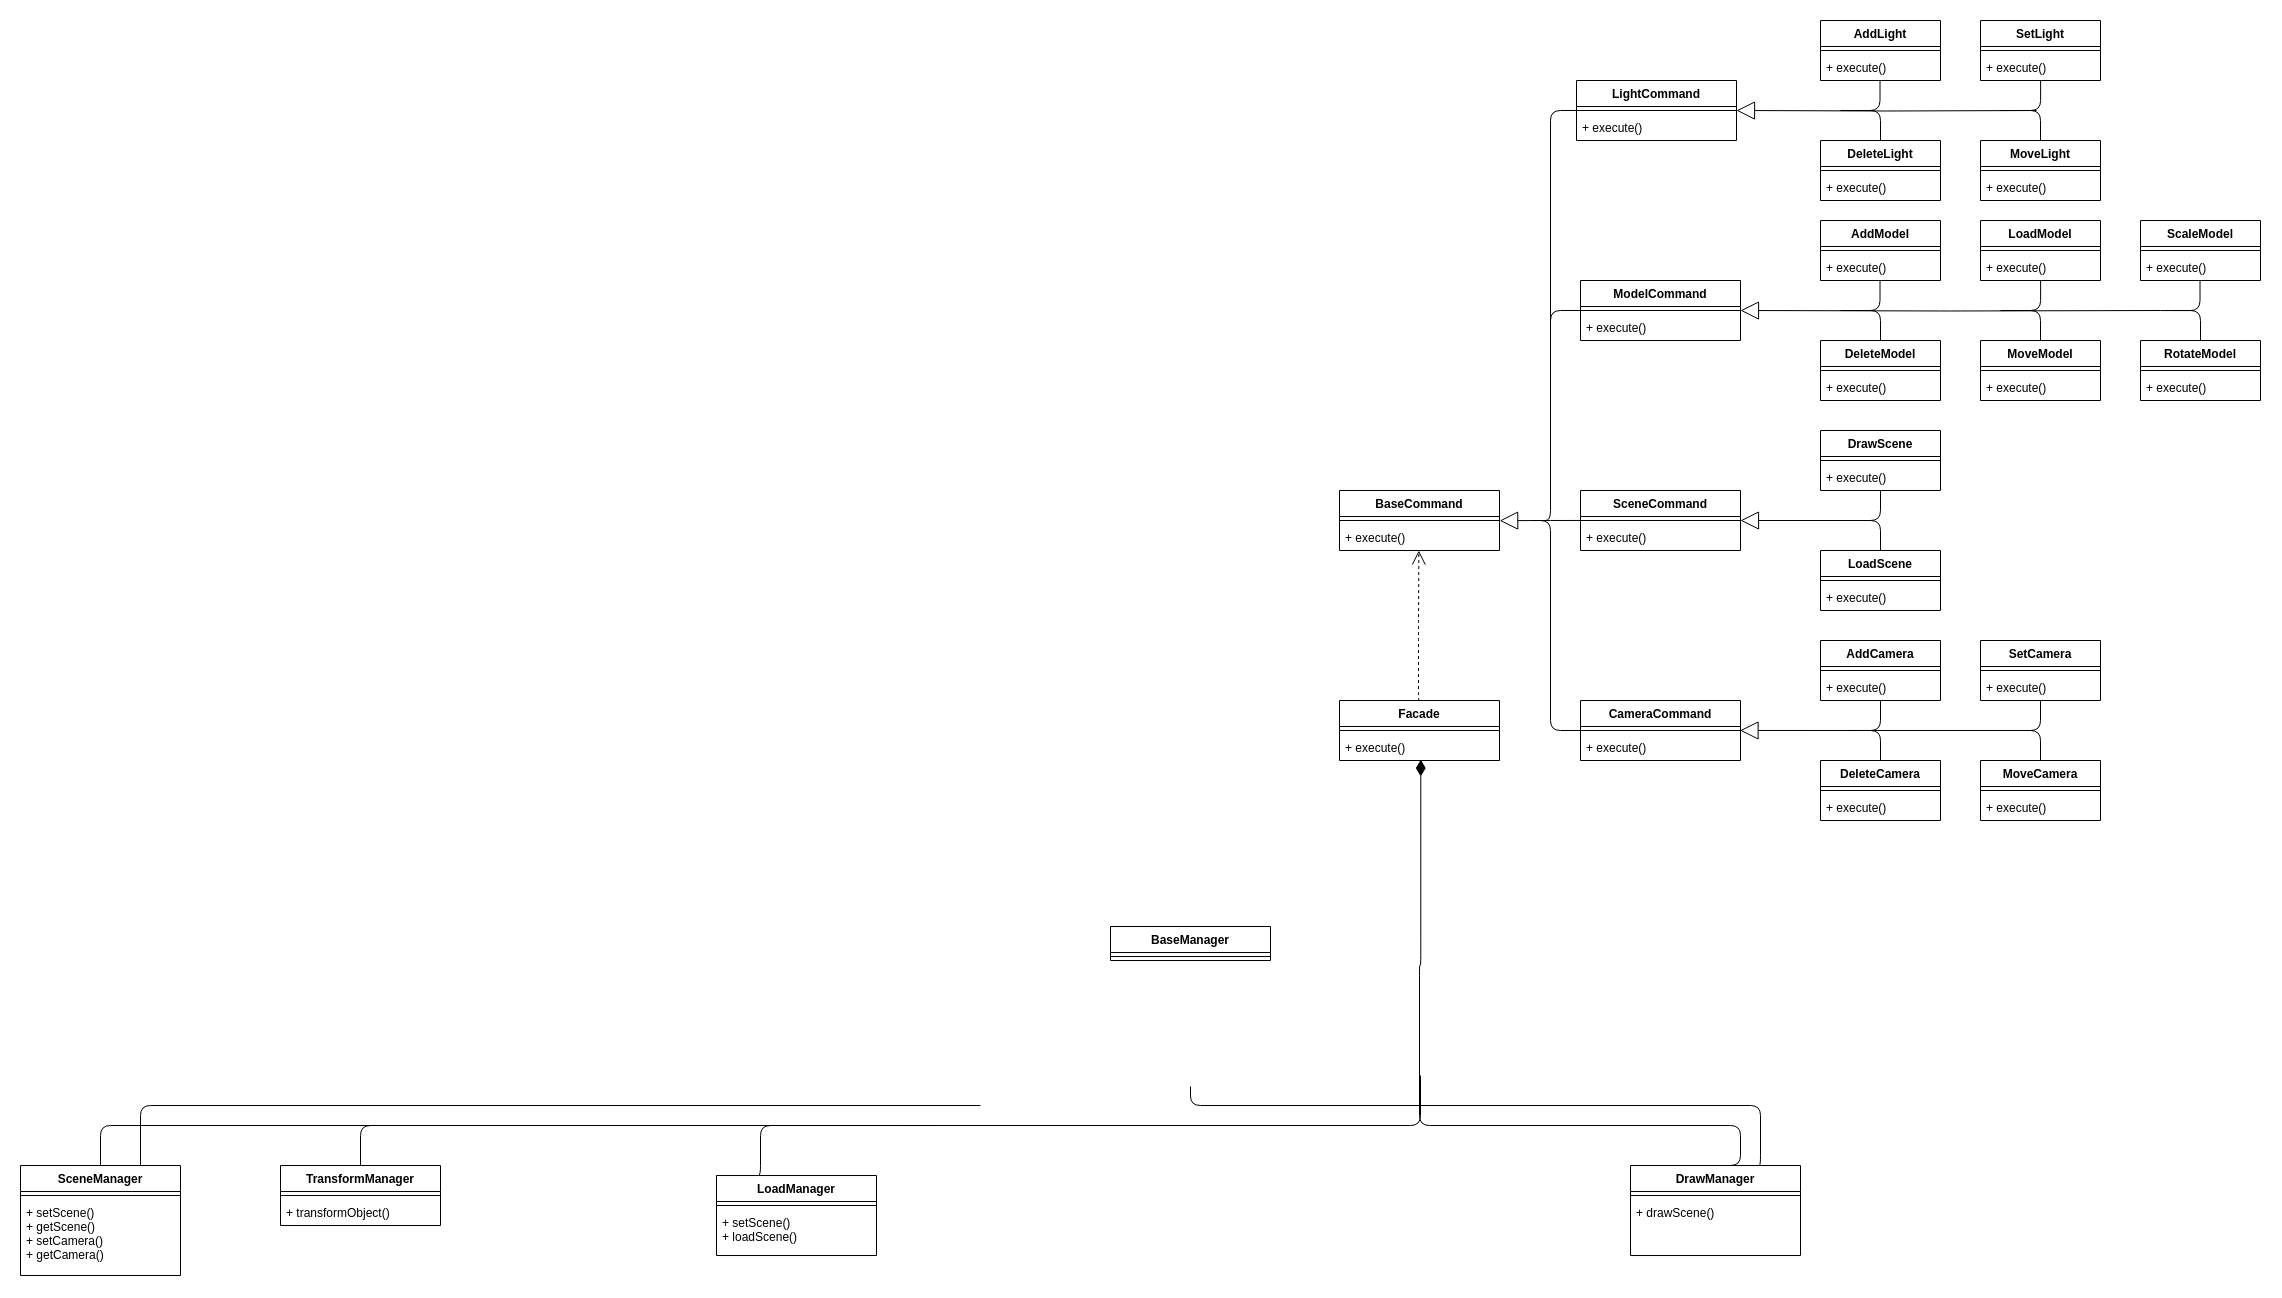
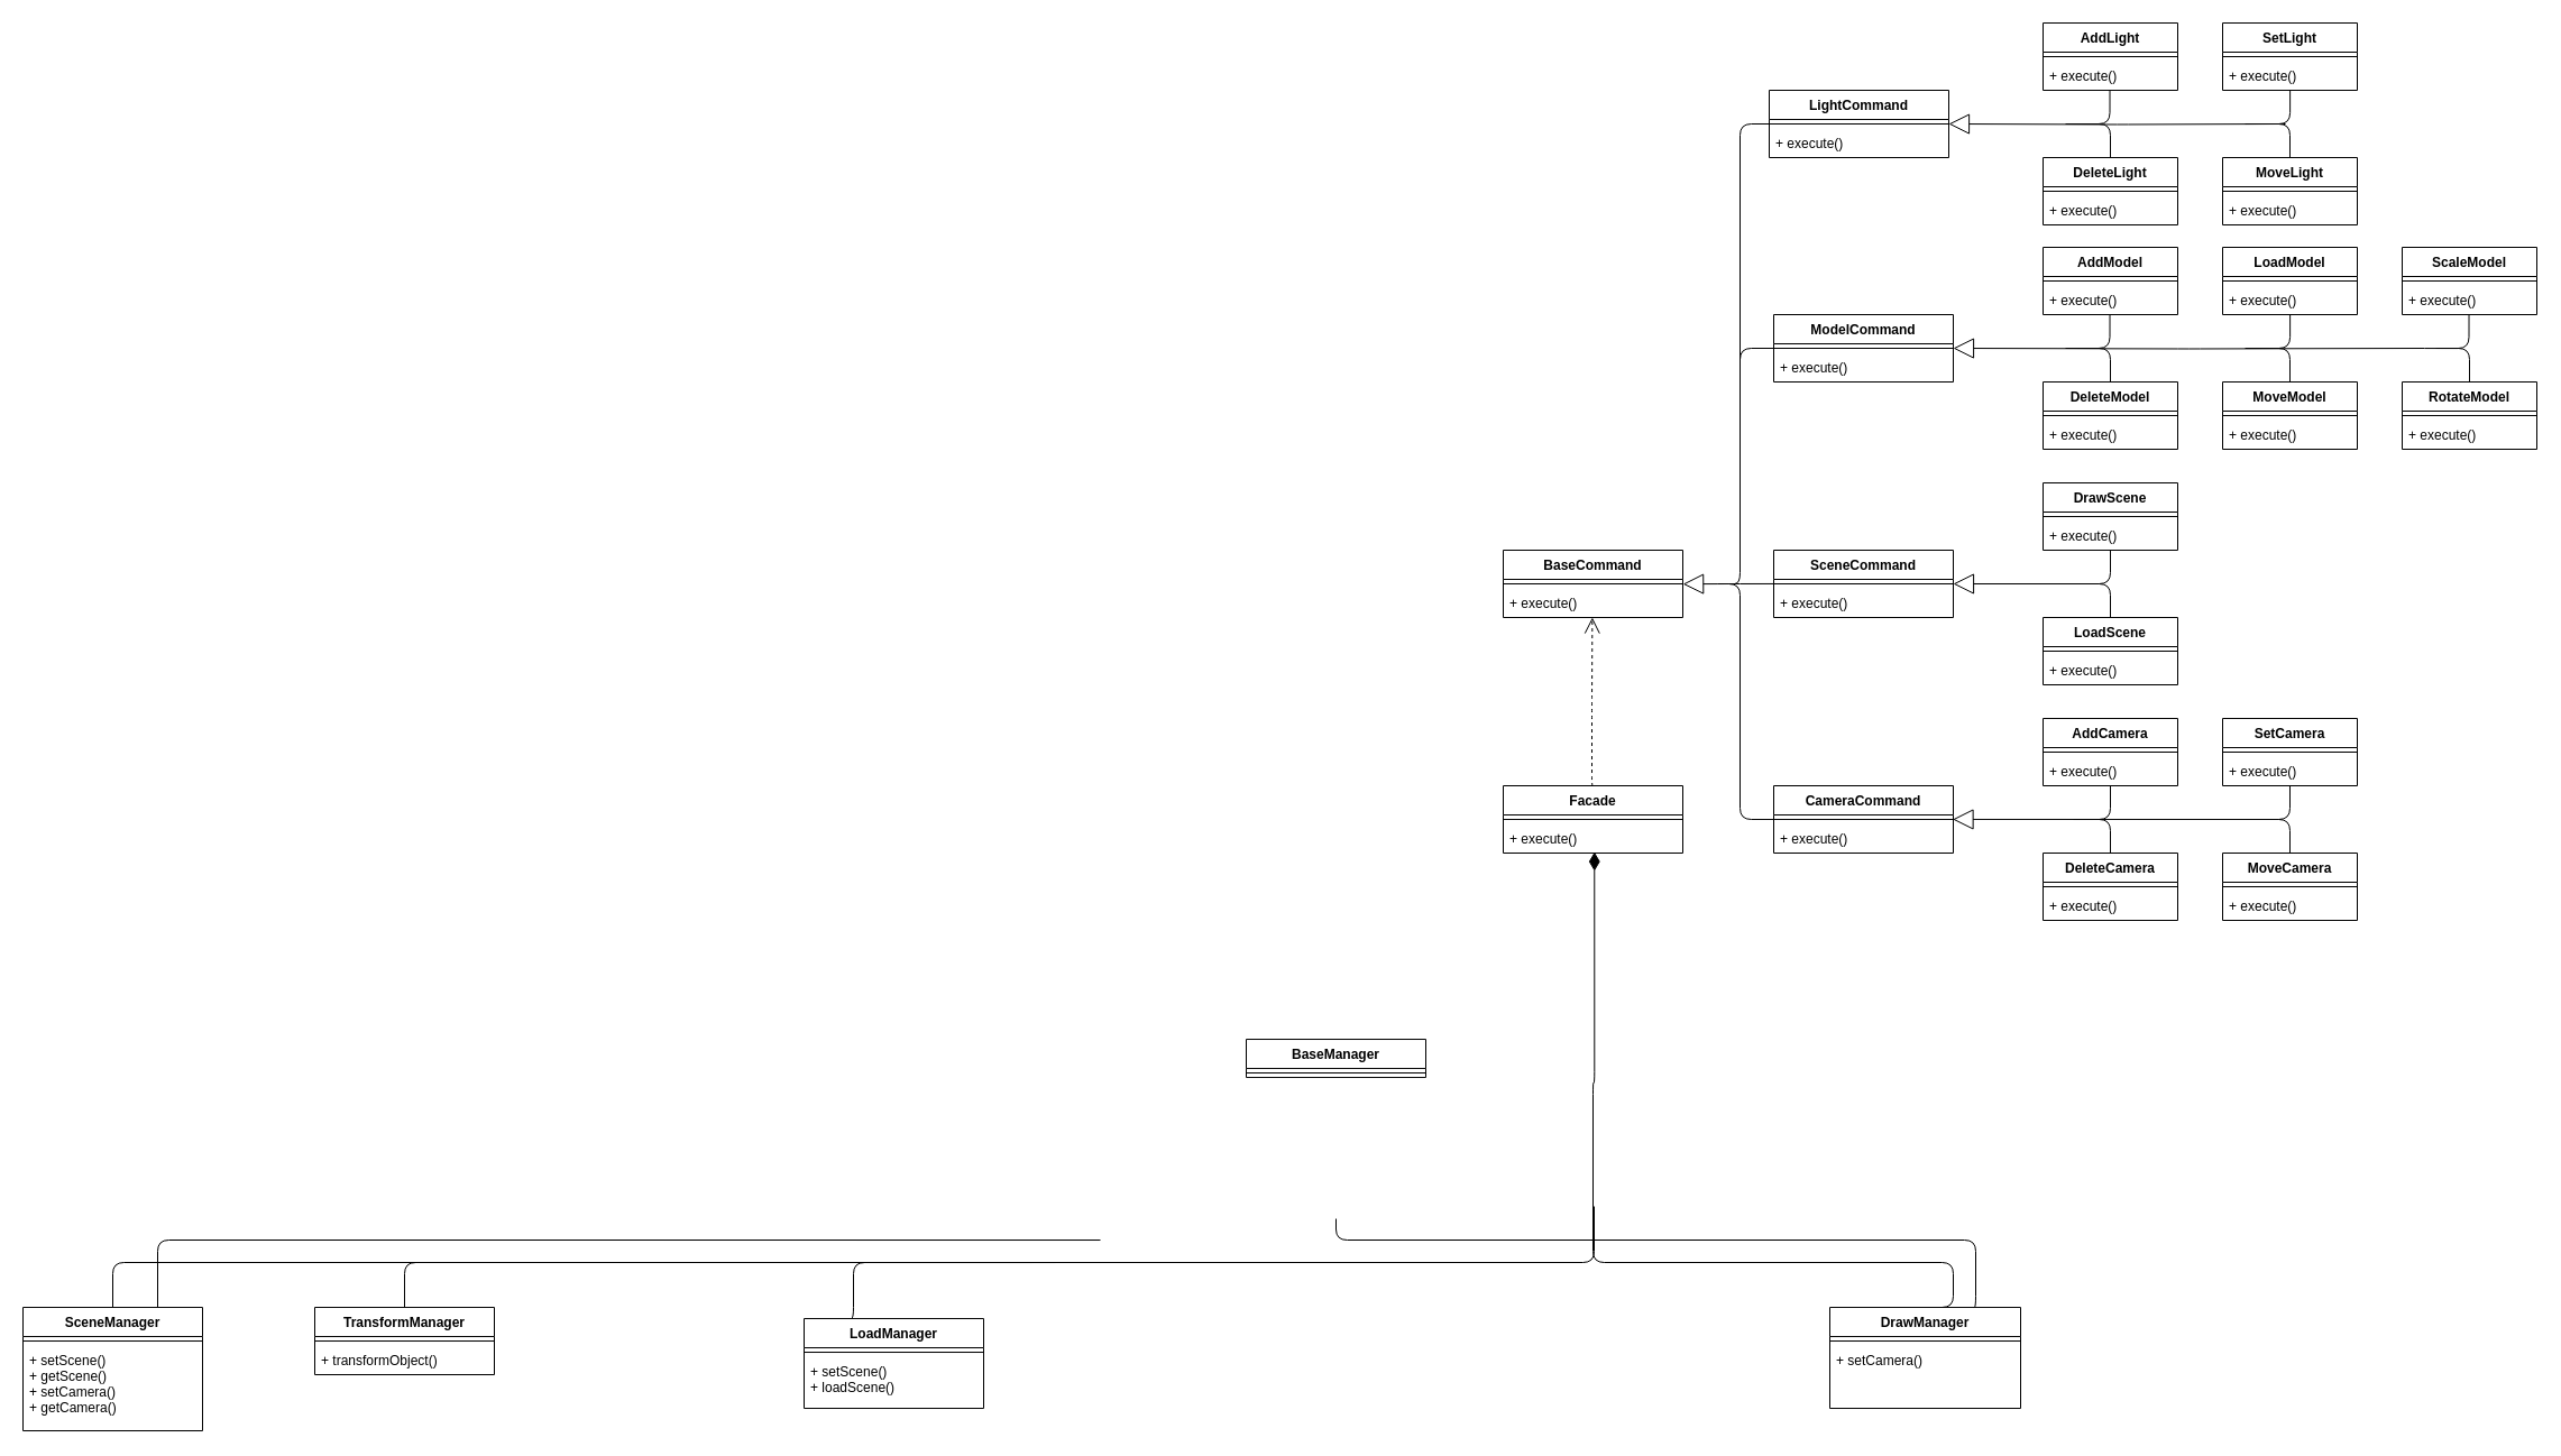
- <mxCell id="101" value="+ drawScene()" style="text;strokeColor=none;fillColor=none;align=left;verticalAlign=top;spacingLeft=4;spacingRight=4;overflow=hidden;rotatable=0;points=[[0,0.5],[1,0.5]];portConstraint=eastwest;" vertex="1" parent="99"><mxGeometry y="34" width="170" height="56" as="geometry" /></mxCell>
+ <mxCell id="101" value="+ setCamera()" style="text;strokeColor=none;fillColor=none;align=left;verticalAlign=top;spacingLeft=4;spacingRight=4;overflow=hidden;rotatable=0;points=[[0,0.5],[1,0.5]];portConstraint=eastwest;" vertex="1" parent="99"><mxGeometry y="34" width="170" height="56" as="geometry" /></mxCell>
